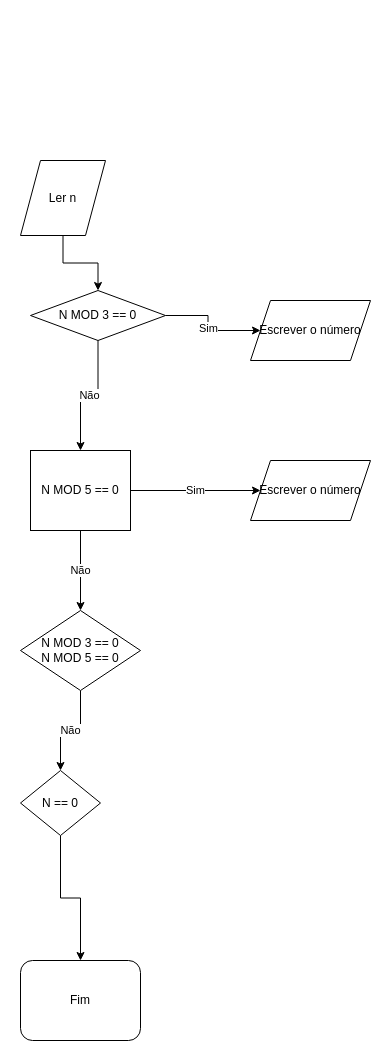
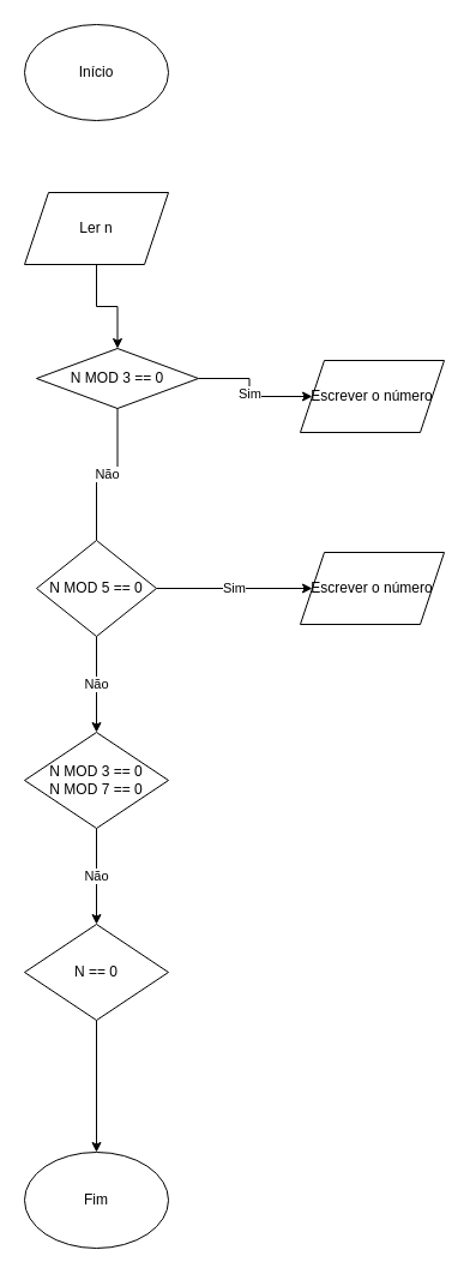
+ <mxCell id="2" value="Início" style="ellipse;whiteSpace=wrap;html=1;" vertex="1" parent="1"><mxGeometry x="20" y="20" width="120" height="80" as="geometry" /></mxCell>
- <mxCell id="5" value="Ler n" style="shape=parallelogram;perimeter=parallelogramPerimeter;whiteSpace=wrap;html=1;fixedSize=1;" vertex="1" parent="1"><mxGeometry x="20" y="160" width="85" height="75" as="geometry" /></mxCell>
+ <mxCell id="5" value="Ler n" style="shape=parallelogram;perimeter=parallelogramPerimeter;whiteSpace=wrap;html=1;fixedSize=1;" vertex="1" parent="1"><mxGeometry x="20" y="160" width="120" height="60" as="geometry" /></mxCell>
- <mxCell id="7" value="Não" style="edgeStyle=orthogonalEdgeStyle;rounded=0;orthogonalLoop=1;jettySize=auto;html=1;" edge="1" parent="1" source="8" target="12"><mxGeometry relative="1" as="geometry" /></mxCell>
+ <mxCell id="7" value="Não" style="edgeStyle=orthogonalEdgeStyle;rounded=0;orthogonalLoop=1;jettySize=auto;html=1;endArrow=none;" edge="1" parent="1" source="8" target="12"><mxGeometry relative="1" as="geometry" /></mxCell>
- <mxCell id="12" value="N MOD 5 == 0" style="whiteSpace=wrap;html=1;rounded=0;" vertex="1" parent="1"><mxGeometry x="30" y="450" width="100" height="80" as="geometry" /></mxCell>
+ <mxCell id="12" value="N MOD 5 == 0" style="rhombus;whiteSpace=wrap;html=1;" vertex="1" parent="1"><mxGeometry x="30" y="450" width="100" height="80" as="geometry" /></mxCell>
- <mxCell id="15" value="N MOD 3 == 0&lt;div&gt;&lt;div&gt;N MOD 5 == 0&lt;/div&gt;&lt;/div&gt;" style="rhombus;whiteSpace=wrap;html=1;" vertex="1" parent="1"><mxGeometry x="20" y="610" width="120" height="80" as="geometry" /></mxCell>
+ <mxCell id="15" value="N MOD 3 == 0&lt;div&gt;&lt;div&gt;N MOD 7 == 0&lt;/div&gt;&lt;/div&gt;" style="rhombus;whiteSpace=wrap;html=1;" vertex="1" parent="1"><mxGeometry x="20" y="610" width="120" height="80" as="geometry" /></mxCell>
- <mxCell id="17" value="N == 0" style="rhombus;whiteSpace=wrap;html=1;" vertex="1" parent="1"><mxGeometry x="20" y="770" width="80" height="65" as="geometry" /></mxCell>
+ <mxCell id="17" value="N == 0" style="rhombus;whiteSpace=wrap;html=1;" vertex="1" parent="1"><mxGeometry x="20" y="770" width="120" height="80" as="geometry" /></mxCell>
- <mxCell id="3" value="Fim" style="whiteSpace=wrap;html=1;rounded=1;" vertex="1" parent="1"><mxGeometry x="20" y="960" width="120" height="80" as="geometry" /></mxCell>
+ <mxCell id="3" value="Fim" style="ellipse;whiteSpace=wrap;html=1;" vertex="1" parent="1"><mxGeometry x="20" y="960" width="120" height="80" as="geometry" /></mxCell>
